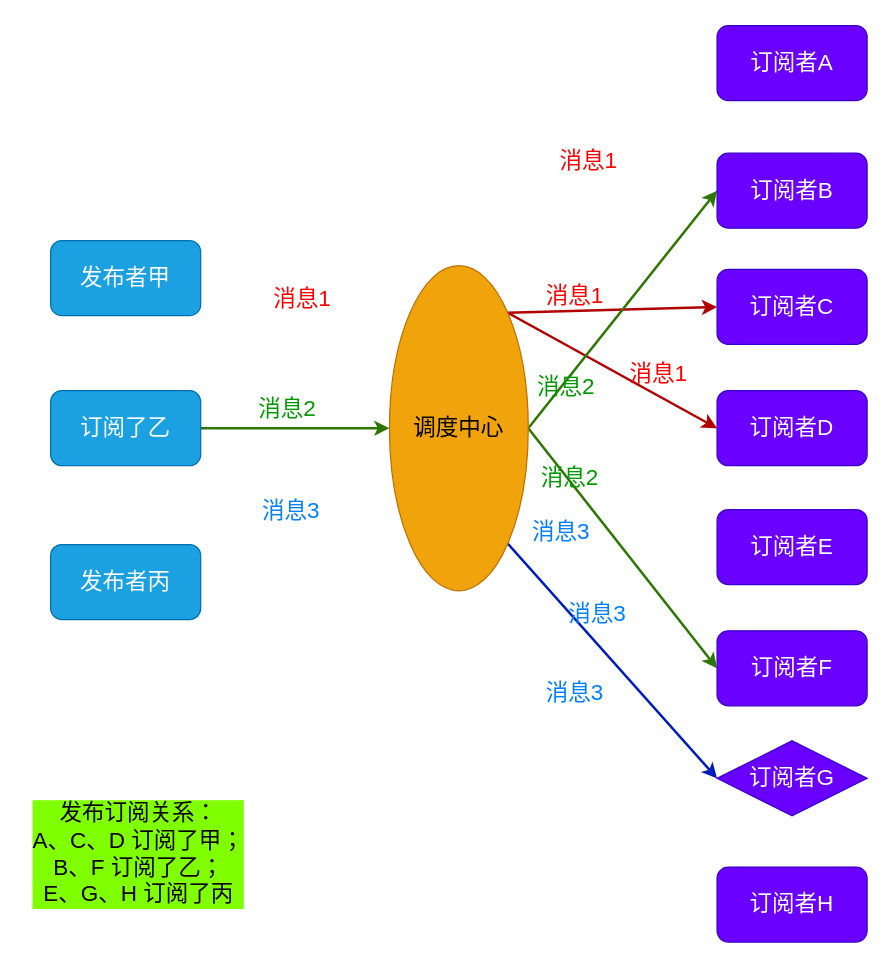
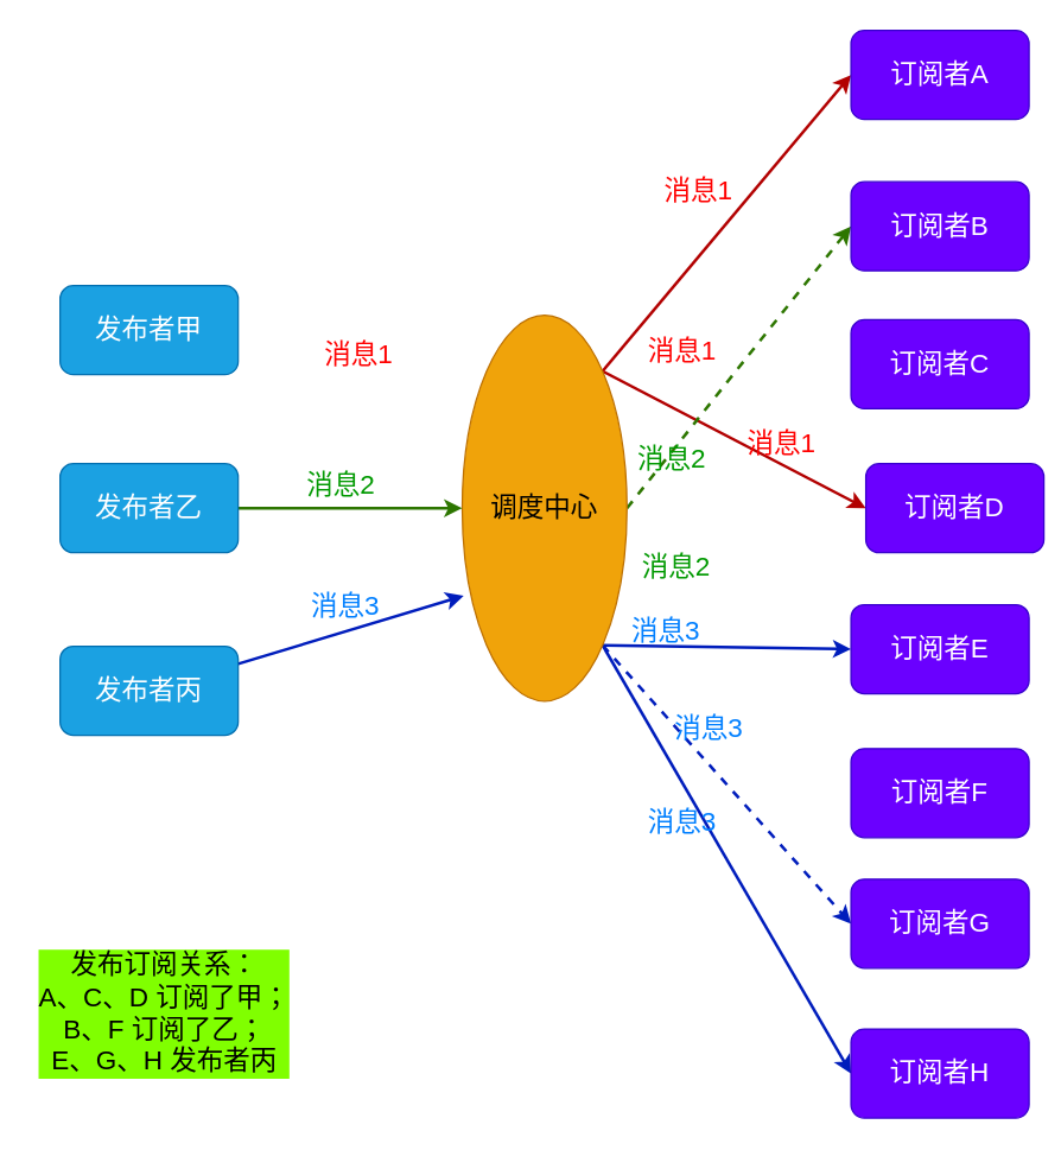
+ <mxCell id="2" style="edgeStyle=none;html=1;exitX=1;exitY=0;exitDx=0;exitDy=0;entryX=0;entryY=0.5;entryDx=0;entryDy=0;fontSize=18;fontColor=#FF0000;strokeWidth=2;fillColor=#e51400;strokeColor=#B20000;" edge="1" parent="1" source="10" target="19"><mxGeometry relative="1" as="geometry" /></mxCell>
- <mxCell id="3" style="edgeStyle=none;html=1;exitX=1;exitY=0;exitDx=0;exitDy=0;entryX=0;entryY=0.5;entryDx=0;entryDy=0;fontSize=18;fontColor=#FF0000;strokeWidth=2;fillColor=#e51400;strokeColor=#B20000;" edge="1" parent="1" source="10" target="16"><mxGeometry relative="1" as="geometry" /></mxCell>
- <mxCell id="5" style="edgeStyle=none;html=1;exitX=1;exitY=0.5;exitDx=0;exitDy=0;entryX=0;entryY=0.5;entryDx=0;entryDy=0;fontSize=18;fontColor=#FF0000;strokeWidth=2;fillColor=#60a917;strokeColor=#2D7600;" edge="1" parent="1" source="10" target="18"><mxGeometry relative="1" as="geometry" /></mxCell>
+ <mxCell id="5" style="edgeStyle=none;html=1;exitX=1;exitY=0.5;exitDx=0;exitDy=0;entryX=0;entryY=0.5;entryDx=0;entryDy=0;fontSize=18;fontColor=#FF0000;strokeWidth=2;fillColor=#60a917;strokeColor=#2D7600;dashed=1;" edge="1" parent="1" source="10" target="18"><mxGeometry relative="1" as="geometry" /></mxCell>
- <mxCell id="15" value="订阅了乙" style="rounded=1;whiteSpace=wrap;html=1;fillColor=#1ba1e2;fontColor=#ffffff;strokeColor=#006EAF;fontSize=18;" vertex="1" parent="1"><mxGeometry x="40" y="312" width="120" height="60" as="geometry" /></mxCell>
+ <mxCell id="15" value="发布者乙" style="rounded=1;whiteSpace=wrap;html=1;fillColor=#1ba1e2;fontColor=#ffffff;strokeColor=#006EAF;fontSize=18;" vertex="1" parent="1"><mxGeometry x="40" y="312" width="120" height="60" as="geometry" /></mxCell>
- <mxCell id="22" value="订阅者D" style="rounded=1;whiteSpace=wrap;html=1;fillColor=#6a00ff;strokeColor=#3700CC;fontColor=#ffffff;fontSize=18;" vertex="1" parent="1"><mxGeometry x="573" y="312" width="120" height="60" as="geometry" /></mxCell>
+ <mxCell id="22" value="订阅者D" style="rounded=1;whiteSpace=wrap;html=1;fillColor=#6a00ff;strokeColor=#3700CC;fontColor=#ffffff;fontSize=18;" vertex="1" parent="1"><mxGeometry x="583" y="312" width="120" height="60" as="geometry" /></mxCell>
+ <mxCell id="12" style="edgeStyle=none;html=1;entryX=0.009;entryY=0.727;entryDx=0;entryDy=0;fontSize=18;fontColor=#000000;entryPerimeter=0;fillColor=#0050ef;strokeColor=#001DBC;strokeWidth=2;" edge="1" parent="1" source="13" target="10"><mxGeometry relative="1" as="geometry" /></mxCell>
- <mxCell id="6" style="edgeStyle=none;html=1;exitX=1;exitY=0.5;exitDx=0;exitDy=0;entryX=0;entryY=0.5;entryDx=0;entryDy=0;fontSize=18;fontColor=#FF0000;strokeWidth=2;fillColor=#60a917;strokeColor=#2D7600;" edge="1" parent="1" source="10" target="20"><mxGeometry relative="1" as="geometry" /></mxCell>
+ <mxCell id="7" style="edgeStyle=none;html=1;exitX=1;exitY=1;exitDx=0;exitDy=0;entryX=0;entryY=0.5;entryDx=0;entryDy=0;fontSize=18;fontColor=#FF0000;strokeWidth=2;fillColor=#0050ef;strokeColor=#001DBC;" edge="1" parent="1" source="10" target="21"><mxGeometry relative="1" as="geometry" /></mxCell>
- <mxCell id="8" style="edgeStyle=none;html=1;exitX=1;exitY=1;exitDx=0;exitDy=0;entryX=0;entryY=0.5;entryDx=0;entryDy=0;fontSize=18;fontColor=#FF0000;strokeWidth=2;fillColor=#0050ef;strokeColor=#001DBC;" edge="1" parent="1" source="10" target="23"><mxGeometry relative="1" as="geometry" /></mxCell>
+ <mxCell id="8" style="edgeStyle=none;html=1;exitX=1;exitY=1;exitDx=0;exitDy=0;entryX=0;entryY=0.5;entryDx=0;entryDy=0;fontSize=18;fontColor=#FF0000;strokeWidth=2;fillColor=#0050ef;strokeColor=#001DBC;dashed=1;" edge="1" parent="1" source="10" target="23"><mxGeometry relative="1" as="geometry" /></mxCell>
+ <mxCell id="9" style="edgeStyle=none;html=1;exitX=1;exitY=1;exitDx=0;exitDy=0;entryX=0;entryY=0.5;entryDx=0;entryDy=0;fontSize=18;fontColor=#FF0000;strokeWidth=2;fillColor=#0050ef;strokeColor=#001DBC;" edge="1" parent="1" source="10" target="17"><mxGeometry relative="1" as="geometry" /></mxCell>
- <mxCell id="23" value="订阅者G" style="rhombus;whiteSpace=wrap;html=1;fillColor=#6a00ff;strokeColor=#3700CC;fontColor=#ffffff;fontSize=18;" vertex="1" parent="1"><mxGeometry x="573" y="592" width="120" height="60" as="geometry" /></mxCell>
+ <mxCell id="23" value="订阅者G" style="rounded=1;whiteSpace=wrap;html=1;fillColor=#6a00ff;strokeColor=#3700CC;fontColor=#ffffff;fontSize=18;" vertex="1" parent="1"><mxGeometry x="573" y="592" width="120" height="60" as="geometry" /></mxCell>
- <mxCell id="24" value="发布订阅关系：&lt;br style=&quot;font-size: 18px;&quot;&gt;A、C、D 订阅了甲；&lt;br style=&quot;font-size: 18px;&quot;&gt;B、F 订阅了乙；&lt;br style=&quot;font-size: 18px;&quot;&gt;E、G、H 订阅了丙" style="text;html=1;align=center;verticalAlign=middle;resizable=0;points=[];autosize=1;strokeColor=none;fillColor=none;fontColor=#000000;fontSize=18;labelBackgroundColor=#80FF00;" vertex="1" parent="1"><mxGeometry x="20" y="637" width="179" height="92" as="geometry" /></mxCell>
+ <mxCell id="24" value="发布订阅关系：&lt;br style=&quot;font-size: 18px;&quot;&gt;A、C、D 订阅了甲；&lt;br style=&quot;font-size: 18px;&quot;&gt;B、F 订阅了乙；&lt;br style=&quot;font-size: 18px;&quot;&gt;E、G、H 发布者丙" style="text;html=1;align=center;verticalAlign=middle;resizable=0;points=[];autosize=1;strokeColor=none;fillColor=none;fontColor=#000000;fontSize=18;labelBackgroundColor=#80FF00;" vertex="1" parent="1"><mxGeometry x="20" y="637" width="179" height="92" as="geometry" /></mxCell>
